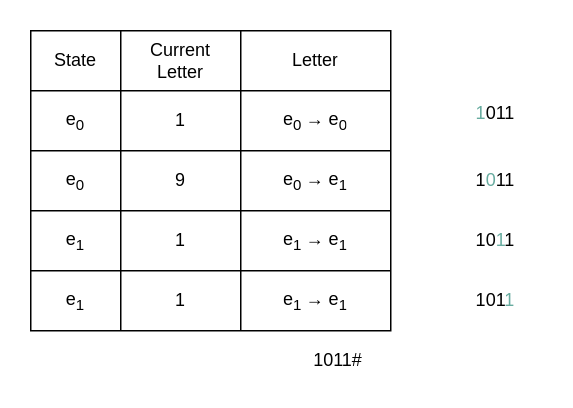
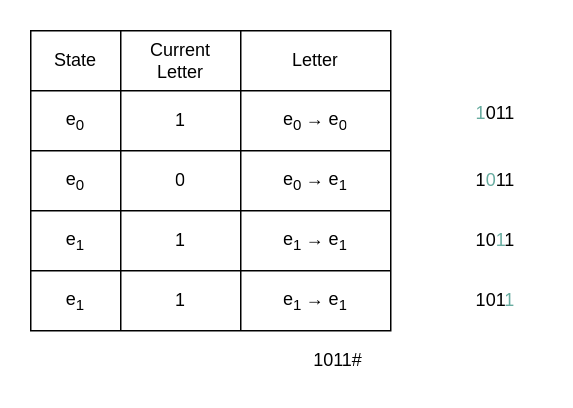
- <mxCell id="13" value="9" style="shape=partialRectangle;html=1;whiteSpace=wrap;connectable=0;strokeColor=inherit;overflow=hidden;fillColor=none;top=0;left=0;bottom=0;right=0;pointerEvents=1;" vertex="1" parent="11"><mxGeometry x="60" width="80" height="40" as="geometry"><mxRectangle width="80" height="40" as="alternateBounds" /></mxGeometry></mxCell>
+ <mxCell id="13" value="0" style="shape=partialRectangle;html=1;whiteSpace=wrap;connectable=0;strokeColor=inherit;overflow=hidden;fillColor=none;top=0;left=0;bottom=0;right=0;pointerEvents=1;" vertex="1" parent="11"><mxGeometry x="60" width="80" height="40" as="geometry"><mxRectangle width="80" height="40" as="alternateBounds" /></mxGeometry></mxCell>
